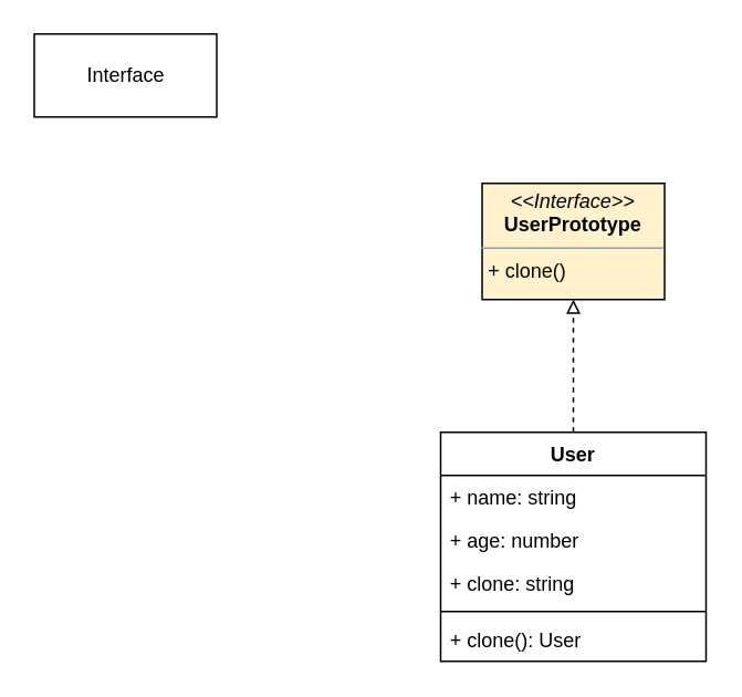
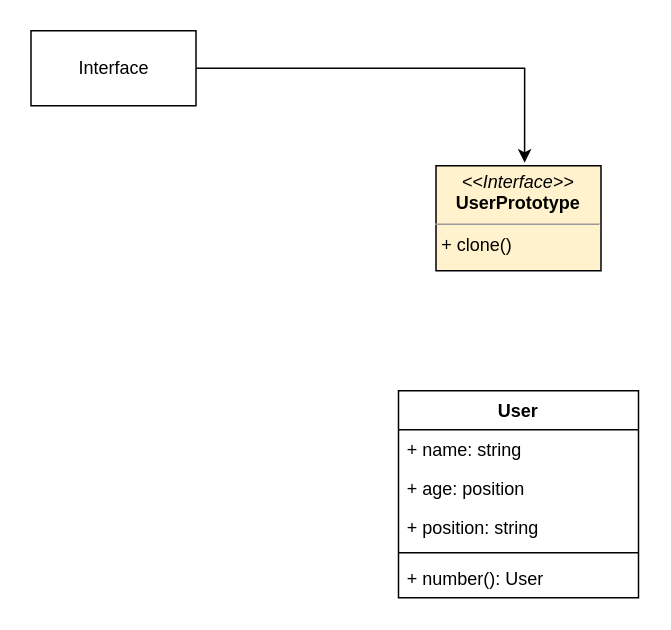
+ <mxCell id="10" style="edgeStyle=orthogonalEdgeStyle;rounded=0;orthogonalLoop=1;jettySize=auto;html=1;exitX=1;exitY=0.5;exitDx=0;exitDy=0;entryX=0.537;entryY=-0.029;entryDx=0;entryDy=0;entryPerimeter=0;endArrow=classic;endFill=1;" edge="1" parent="1" source="11" target="2"><mxGeometry relative="1" as="geometry" /></mxCell>
- <mxCell id="3" style="edgeStyle=orthogonalEdgeStyle;rounded=0;orthogonalLoop=1;jettySize=auto;html=1;exitX=0.5;exitY=0;exitDx=0;exitDy=0;entryX=0.5;entryY=1;entryDx=0;entryDy=0;dashed=1;endArrow=block;endFill=0;" edge="1" parent="1" source="4" target="2"><mxGeometry relative="1" as="geometry" /></mxCell>
- <mxCell id="6" value="+ age: number" style="text;strokeColor=none;fillColor=none;align=left;verticalAlign=top;spacingLeft=4;spacingRight=4;overflow=hidden;rotatable=0;points=[[0,0.5],[1,0.5]];portConstraint=eastwest;" vertex="1" parent="4"><mxGeometry y="52" width="160" height="26" as="geometry" /></mxCell>
+ <mxCell id="6" value="+ age: position" style="text;strokeColor=none;fillColor=none;align=left;verticalAlign=top;spacingLeft=4;spacingRight=4;overflow=hidden;rotatable=0;points=[[0,0.5],[1,0.5]];portConstraint=eastwest;" vertex="1" parent="4"><mxGeometry y="52" width="160" height="26" as="geometry" /></mxCell>
- <mxCell id="7" value="+ clone: string" style="text;strokeColor=none;fillColor=none;align=left;verticalAlign=top;spacingLeft=4;spacingRight=4;overflow=hidden;rotatable=0;points=[[0,0.5],[1,0.5]];portConstraint=eastwest;" vertex="1" parent="4"><mxGeometry y="78" width="160" height="26" as="geometry" /></mxCell>
+ <mxCell id="7" value="+ position: string" style="text;strokeColor=none;fillColor=none;align=left;verticalAlign=top;spacingLeft=4;spacingRight=4;overflow=hidden;rotatable=0;points=[[0,0.5],[1,0.5]];portConstraint=eastwest;" vertex="1" parent="4"><mxGeometry y="78" width="160" height="26" as="geometry" /></mxCell>
- <mxCell id="9" value="+ clone(): User" style="text;strokeColor=none;fillColor=none;align=left;verticalAlign=top;spacingLeft=4;spacingRight=4;overflow=hidden;rotatable=0;points=[[0,0.5],[1,0.5]];portConstraint=eastwest;" vertex="1" parent="4"><mxGeometry y="112" width="160" height="26" as="geometry" /></mxCell>
+ <mxCell id="9" value="+ number(): User" style="text;strokeColor=none;fillColor=none;align=left;verticalAlign=top;spacingLeft=4;spacingRight=4;overflow=hidden;rotatable=0;points=[[0,0.5],[1,0.5]];portConstraint=eastwest;" vertex="1" parent="4"><mxGeometry y="112" width="160" height="26" as="geometry" /></mxCell>
